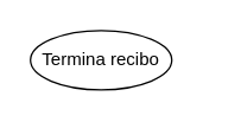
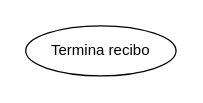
- <mxCell id="2" value="Termina recibo" style="ellipse;whiteSpace=wrap;html=1;" vertex="1" parent="1"><mxGeometry x="20" y="20" width="95" height="40" as="geometry" /></mxCell>
+ <mxCell id="2" value="Termina recibo" style="ellipse;whiteSpace=wrap;html=1;" vertex="1" parent="1"><mxGeometry x="20" y="20" width="120" height="40" as="geometry" /></mxCell>
